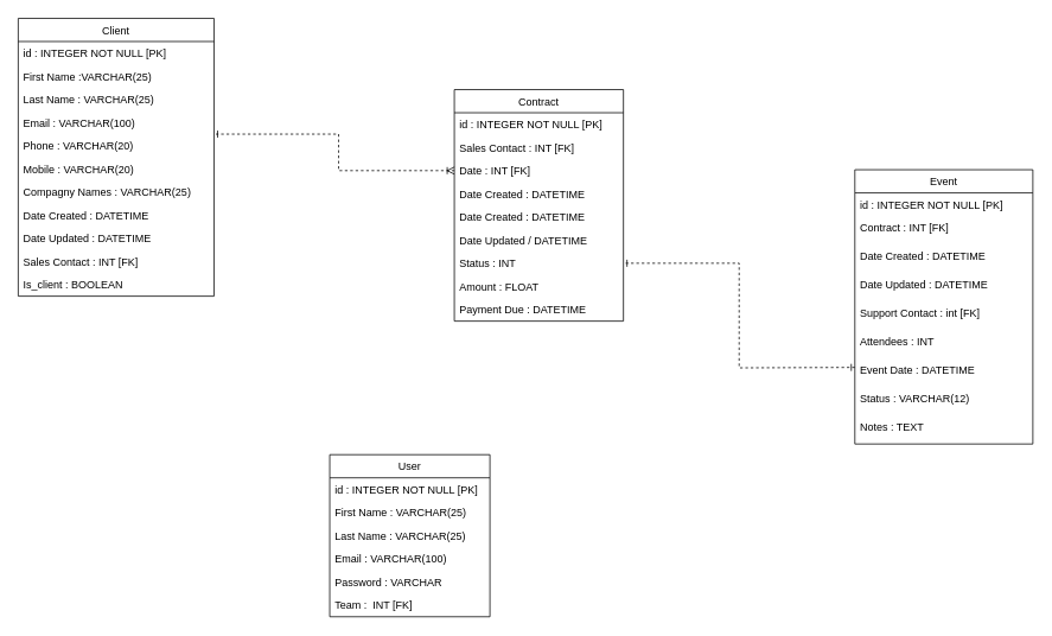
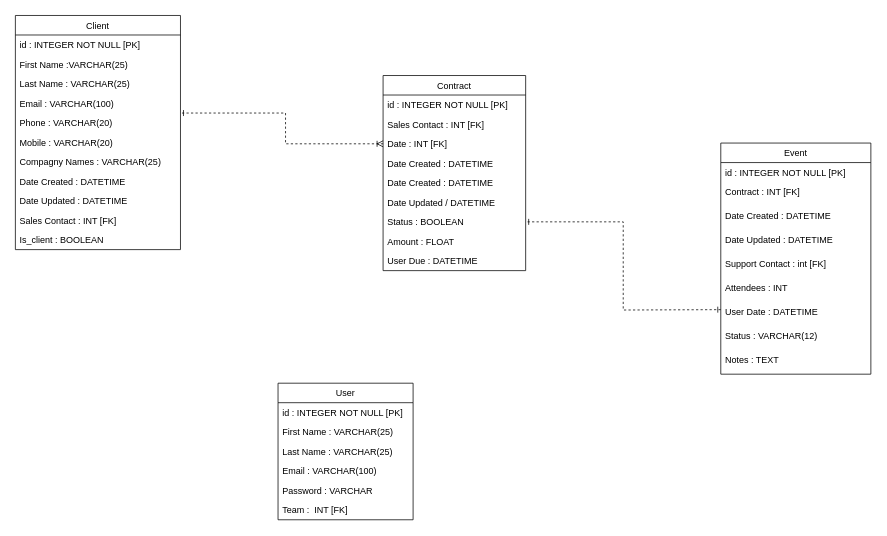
- <mxCell id="31" value="Status : INT" style="text;strokeColor=none;fillColor=none;align=left;verticalAlign=top;spacingLeft=4;spacingRight=4;overflow=hidden;rotatable=0;points=[[0,0.5],[1,0.5]];portConstraint=eastwest;" parent="24" vertex="1"><mxGeometry y="182" width="190" height="26" as="geometry" /></mxCell>
+ <mxCell id="31" value="Status : BOOLEAN" style="text;strokeColor=none;fillColor=none;align=left;verticalAlign=top;spacingLeft=4;spacingRight=4;overflow=hidden;rotatable=0;points=[[0,0.5],[1,0.5]];portConstraint=eastwest;" parent="24" vertex="1"><mxGeometry y="182" width="190" height="26" as="geometry" /></mxCell>
- <mxCell id="33" value="Payment Due : DATETIME" style="text;strokeColor=none;fillColor=none;align=left;verticalAlign=top;spacingLeft=4;spacingRight=4;overflow=hidden;rotatable=0;points=[[0,0.5],[1,0.5]];portConstraint=eastwest;" parent="24" vertex="1"><mxGeometry y="234" width="190" height="26" as="geometry" /></mxCell>
+ <mxCell id="33" value="User Due : DATETIME" style="text;strokeColor=none;fillColor=none;align=left;verticalAlign=top;spacingLeft=4;spacingRight=4;overflow=hidden;rotatable=0;points=[[0,0.5],[1,0.5]];portConstraint=eastwest;" parent="24" vertex="1"><mxGeometry y="234" width="190" height="26" as="geometry" /></mxCell>
- <mxCell id="9" value="Event Date : DATETIME" style="text;strokeColor=none;fillColor=none;align=left;verticalAlign=top;spacingLeft=4;spacingRight=4;overflow=hidden;rotatable=0;points=[[0,0.5],[1,0.5]];portConstraint=eastwest;" parent="2" vertex="1"><mxGeometry y="212" width="200" height="32" as="geometry" /></mxCell>
+ <mxCell id="9" value="User Date : DATETIME" style="text;strokeColor=none;fillColor=none;align=left;verticalAlign=top;spacingLeft=4;spacingRight=4;overflow=hidden;rotatable=0;points=[[0,0.5],[1,0.5]];portConstraint=eastwest;" parent="2" vertex="1"><mxGeometry y="212" width="200" height="32" as="geometry" /></mxCell>
